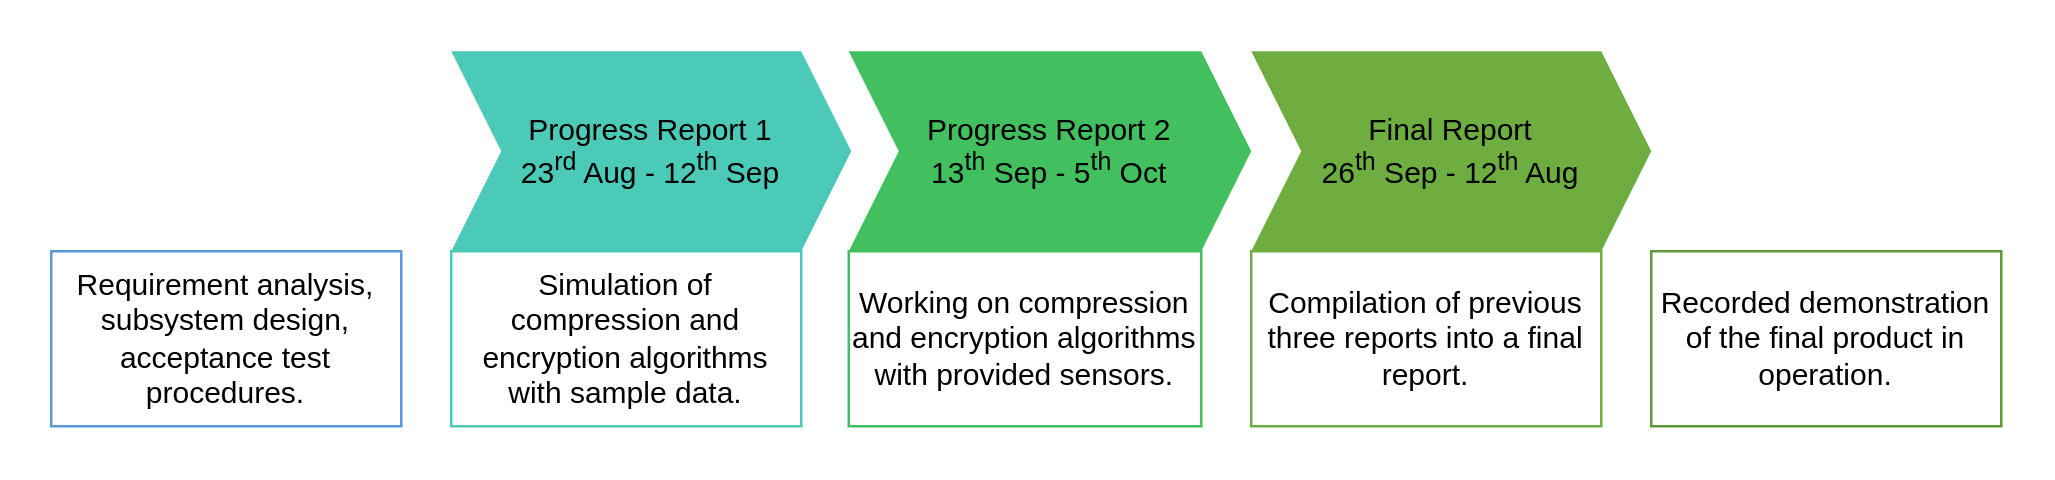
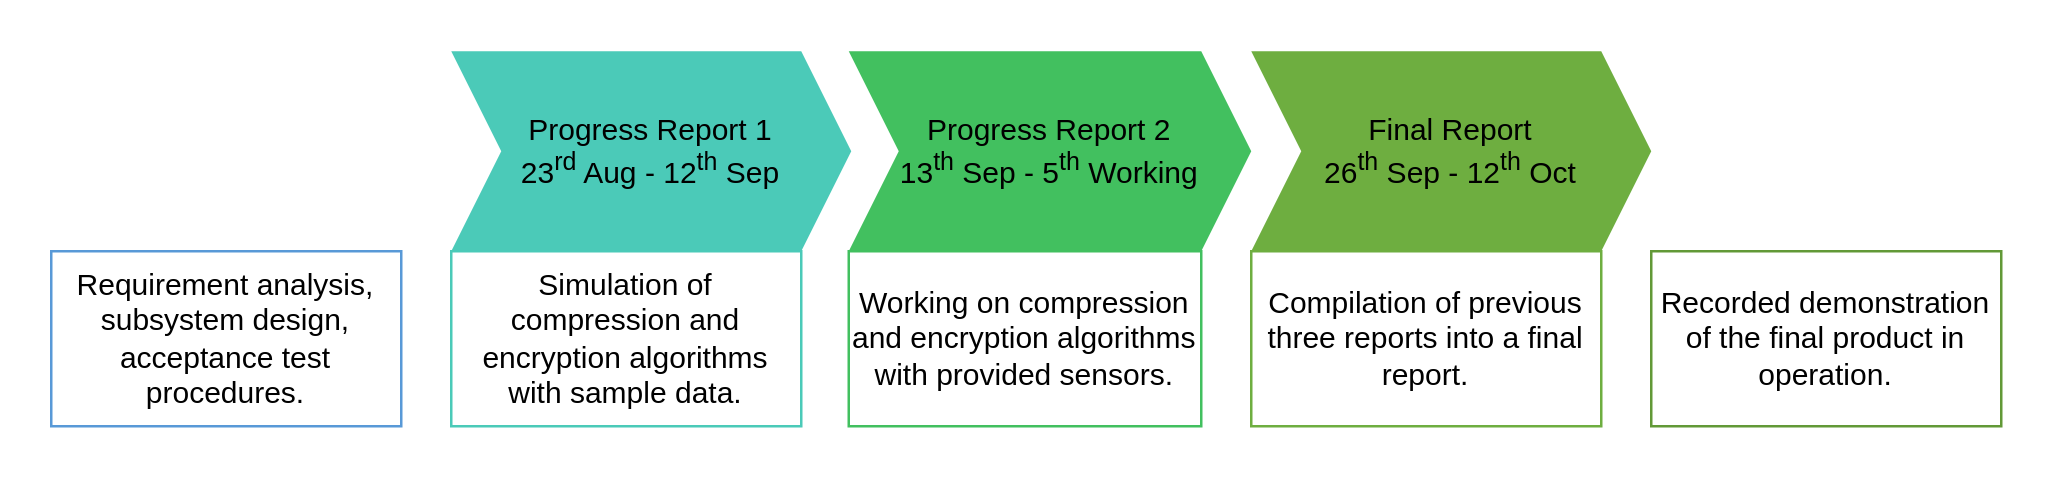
- <mxCell id="3" value="&lt;div&gt;Progress Report 2&lt;br&gt;&lt;/div&gt;&lt;div&gt;13&lt;sup&gt;th&lt;/sup&gt; Sep - 5&lt;sup&gt;th&lt;/sup&gt; Oct&lt;br&gt;&lt;/div&gt;" style="shape=step;perimeter=stepPerimeter;whiteSpace=wrap;html=1;fixedSize=1;strokeColor=none;fillColor=#42C05F;" parent="1" vertex="1"><mxGeometry x="339" y="20" width="161" height="80" as="geometry" /></mxCell>
+ <mxCell id="3" value="&lt;div&gt;Progress Report 2&lt;br&gt;&lt;/div&gt;&lt;div&gt;13&lt;sup&gt;th&lt;/sup&gt; Sep - 5&lt;sup&gt;th&lt;/sup&gt; Working&lt;br&gt;&lt;/div&gt;" style="shape=step;perimeter=stepPerimeter;whiteSpace=wrap;html=1;fixedSize=1;strokeColor=none;fillColor=#42C05F;" parent="1" vertex="1"><mxGeometry x="339" y="20" width="161" height="80" as="geometry" /></mxCell>
- <mxCell id="4" value="&lt;div&gt;Final Report &lt;br&gt;&lt;/div&gt;&lt;div&gt;&lt;font style=&quot;font-size: 12px;&quot;&gt;26&lt;/font&gt;&lt;sup&gt;th&lt;/sup&gt; Sep - 12&lt;sup&gt;th&lt;/sup&gt; Aug&lt;br&gt;&lt;/div&gt;" style="shape=step;perimeter=stepPerimeter;whiteSpace=wrap;html=1;fixedSize=1;strokeColor=none;fillColor=#6EAE40;" parent="1" vertex="1"><mxGeometry x="500" y="20" width="160" height="80" as="geometry" /></mxCell>
+ <mxCell id="4" value="&lt;div&gt;Final Report &lt;br&gt;&lt;/div&gt;&lt;div&gt;&lt;font style=&quot;font-size: 12px;&quot;&gt;26&lt;/font&gt;&lt;sup&gt;th&lt;/sup&gt; Sep - 12&lt;sup&gt;th&lt;/sup&gt; Oct&lt;br&gt;&lt;/div&gt;" style="shape=step;perimeter=stepPerimeter;whiteSpace=wrap;html=1;fixedSize=1;strokeColor=none;fillColor=#6EAE40;" parent="1" vertex="1"><mxGeometry x="500" y="20" width="160" height="80" as="geometry" /></mxCell>
